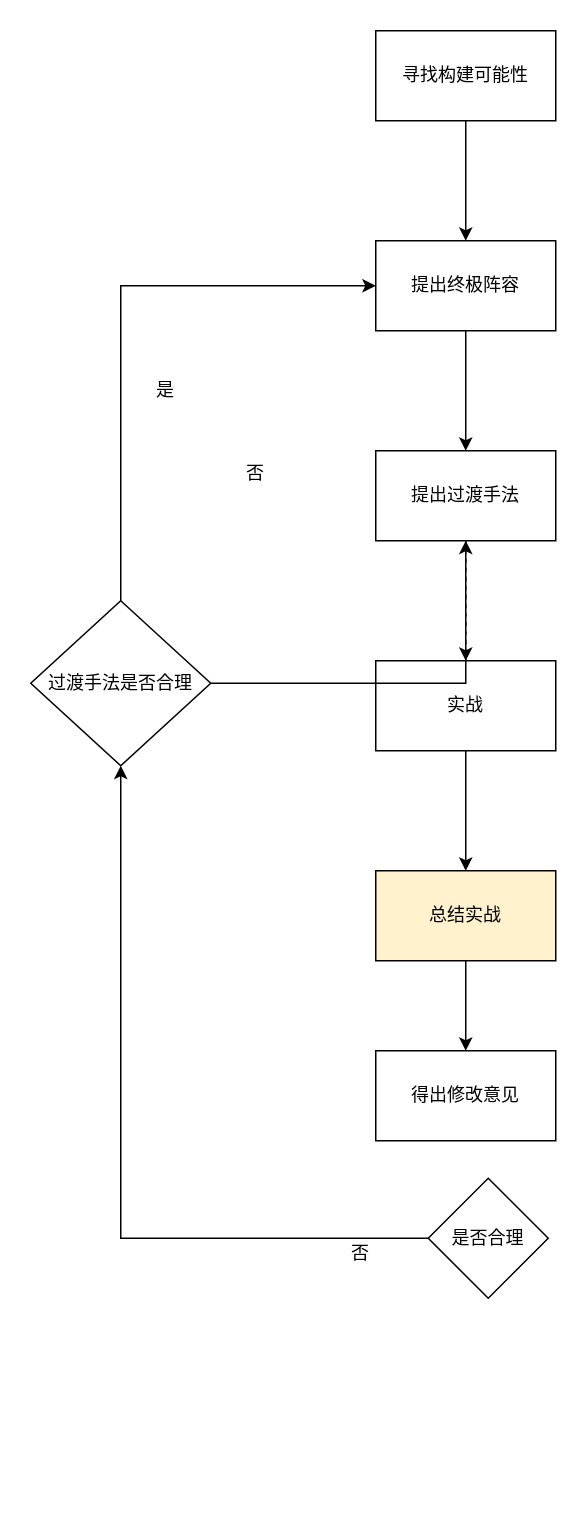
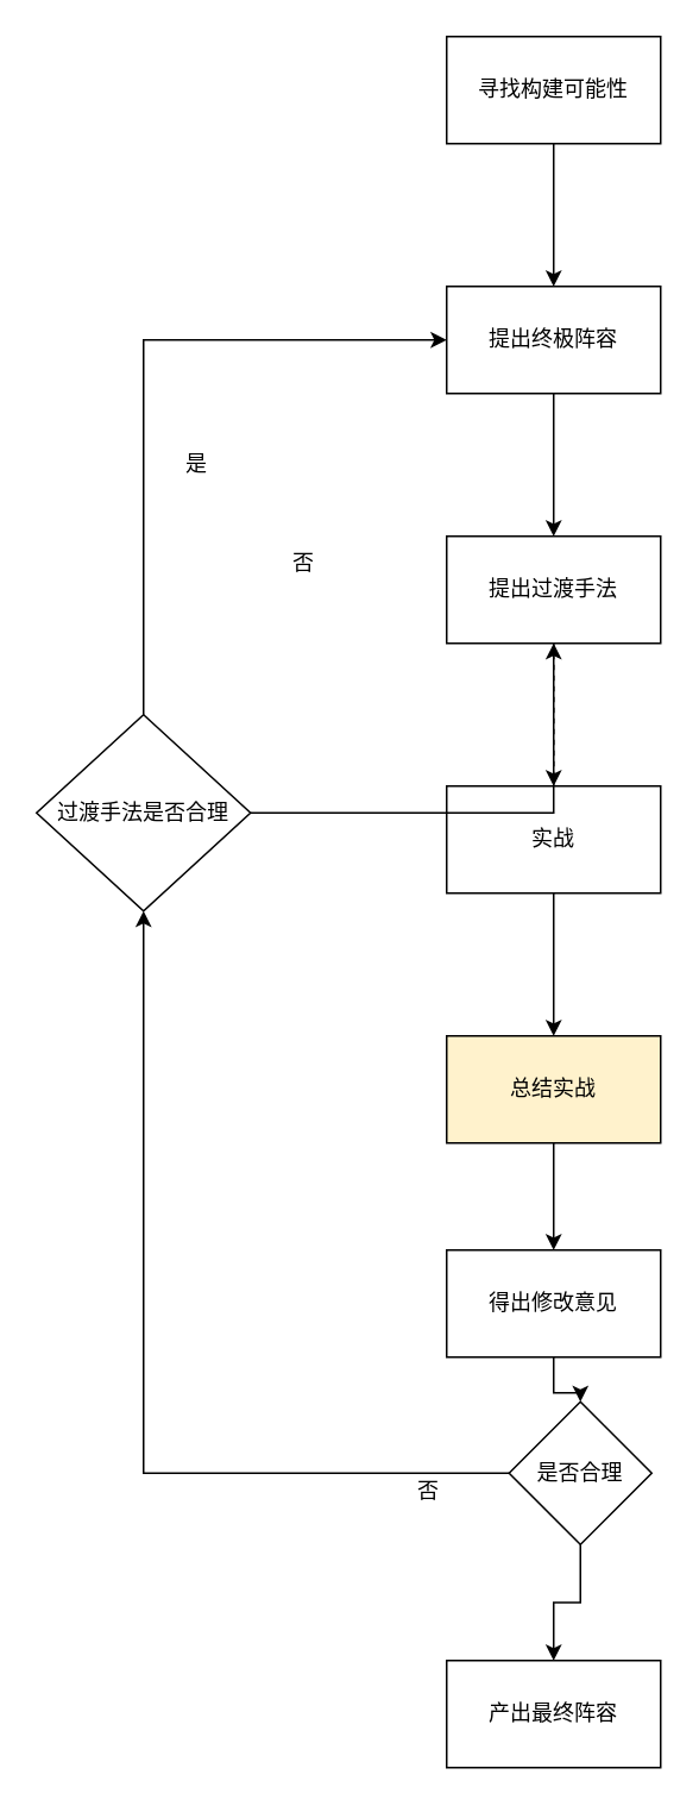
+ <mxCell id="12" value="" style="edgeStyle=orthogonalEdgeStyle;rounded=0;orthogonalLoop=1;jettySize=auto;html=1;" edge="1" parent="1" source="13" target="16"><mxGeometry relative="1" as="geometry" /></mxCell>
+ <mxCell id="14" value="" style="edgeStyle=orthogonalEdgeStyle;rounded=0;orthogonalLoop=1;jettySize=auto;html=1;" edge="1" parent="1" source="16" target="18"><mxGeometry relative="1" as="geometry" /></mxCell>
+ <mxCell id="18" value="产出最终阵容" style="rounded=0;whiteSpace=wrap;html=1;" vertex="1" parent="1"><mxGeometry x="250" y="930" width="120" height="60" as="geometry" /></mxCell>
